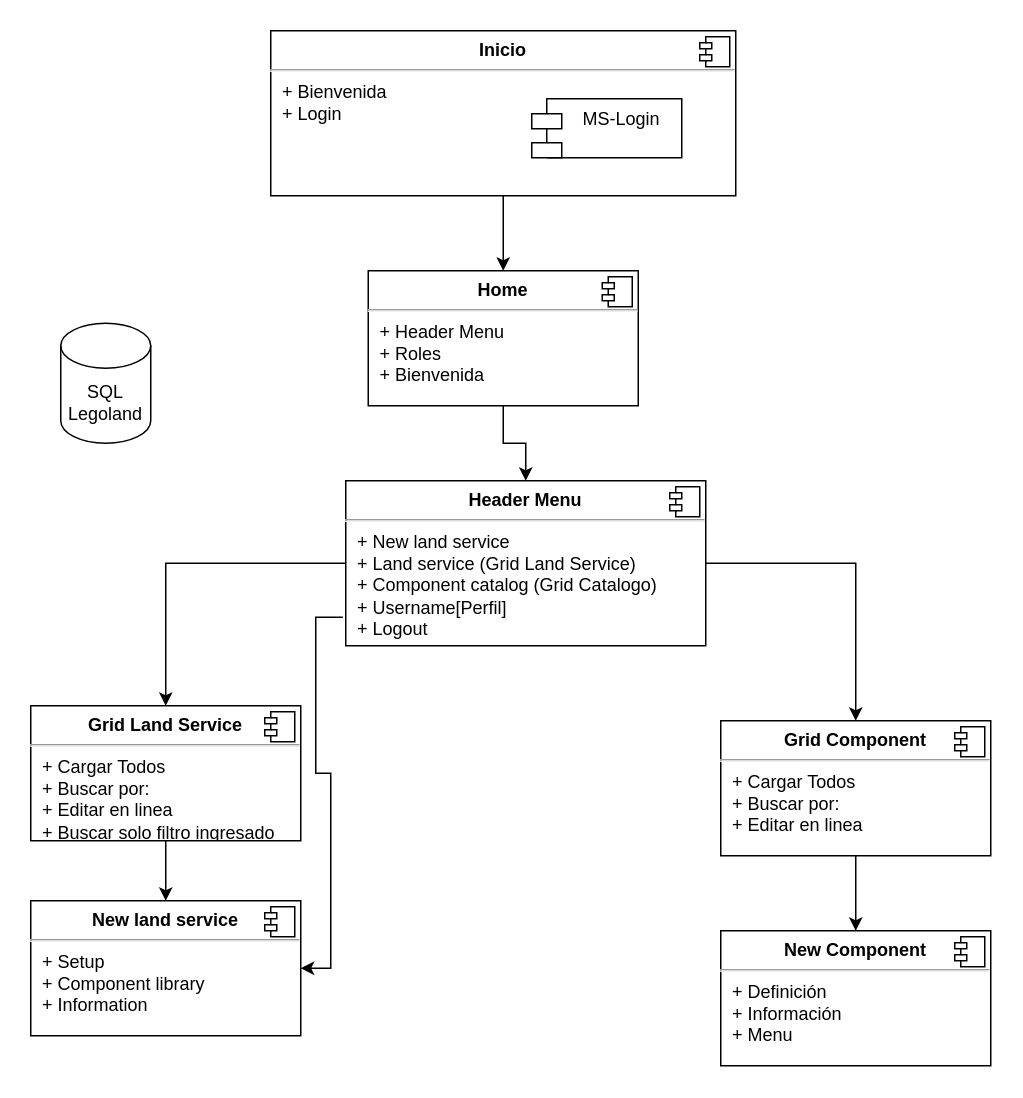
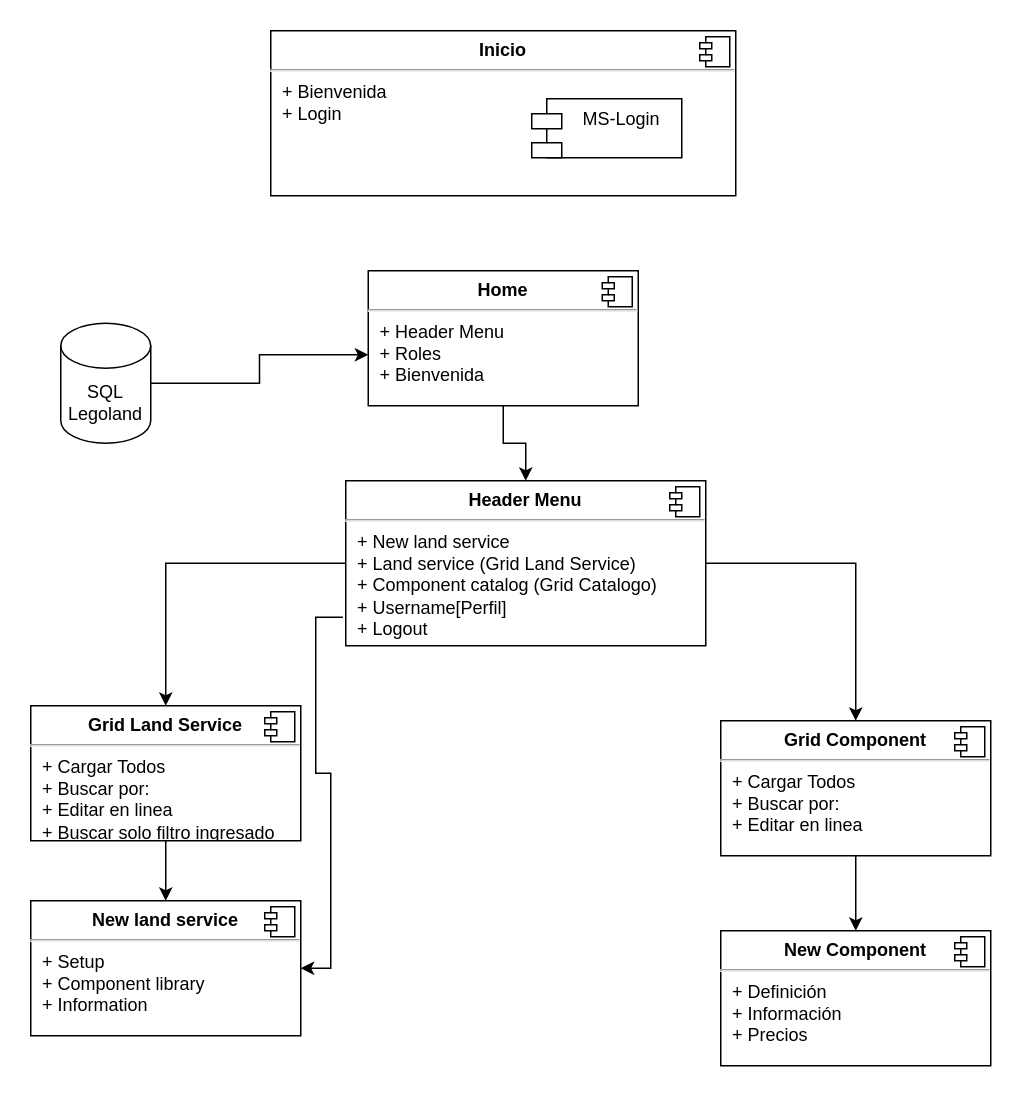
- <mxCell id="7" value="" style="endArrow=classic;html=1;rounded=0;exitX=0.5;exitY=1;exitDx=0;exitDy=0;entryX=0.5;entryY=0;entryDx=0;entryDy=0;" parent="1" source="4" target="9" edge="1"><mxGeometry width="50" height="50" relative="1" as="geometry"><mxPoint x="370" y="330" as="sourcePoint" /><mxPoint x="335" y="240" as="targetPoint" /></mxGeometry></mxCell>
+ <mxCell id="11" style="edgeStyle=orthogonalEdgeStyle;rounded=0;orthogonalLoop=1;jettySize=auto;html=1;entryX=0;entryY=0.622;entryDx=0;entryDy=0;entryPerimeter=0;" parent="1" source="2" target="9" edge="1"><mxGeometry relative="1" as="geometry" /></mxCell>
- <mxCell id="25" value="&lt;p style=&quot;margin:0px;margin-top:6px;text-align:center;&quot;&gt;&lt;b&gt;New Component&lt;/b&gt;&lt;/p&gt;&lt;hr&gt;&lt;p style=&quot;margin:0px;margin-left:8px;&quot;&gt;+ Definición&lt;br&gt;+ Información&lt;/p&gt;&lt;p style=&quot;margin:0px;margin-left:8px;&quot;&gt;+ Menu&lt;/p&gt;" style="align=left;overflow=fill;html=1;dropTarget=0;whiteSpace=wrap;" parent="1" vertex="1"><mxGeometry x="480" y="620" width="180" height="90" as="geometry" /></mxCell>
+ <mxCell id="25" value="&lt;p style=&quot;margin:0px;margin-top:6px;text-align:center;&quot;&gt;&lt;b&gt;New Component&lt;/b&gt;&lt;/p&gt;&lt;hr&gt;&lt;p style=&quot;margin:0px;margin-left:8px;&quot;&gt;+ Definición&lt;br&gt;+ Información&lt;/p&gt;&lt;p style=&quot;margin:0px;margin-left:8px;&quot;&gt;+ Precios&lt;/p&gt;" style="align=left;overflow=fill;html=1;dropTarget=0;whiteSpace=wrap;" parent="1" vertex="1"><mxGeometry x="480" y="620" width="180" height="90" as="geometry" /></mxCell>
